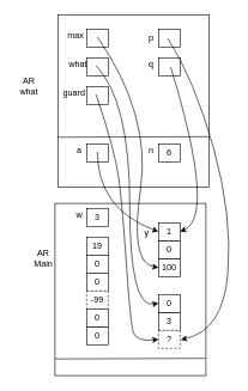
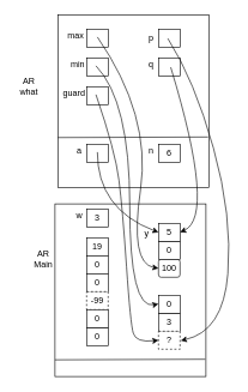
- <mxCell id="31" value="what" style="text;html=1;strokeColor=none;fillColor=none;align=center;verticalAlign=middle;whiteSpace=wrap;rounded=0;" parent="1" vertex="1"><mxGeometry x="88" y="80" width="40" height="20" as="geometry" /></mxCell>
+ <mxCell id="31" value="min" style="text;html=1;strokeColor=none;fillColor=none;align=center;verticalAlign=middle;whiteSpace=wrap;rounded=0;" parent="1" vertex="1"><mxGeometry x="88" y="80" width="40" height="20" as="geometry" /></mxCell>
- <mxCell id="9" value="1" style="rounded=0;whiteSpace=wrap;html=1;" parent="2" vertex="1"><mxGeometry x="144" y="27" width="30" height="25" as="geometry" /></mxCell>
+ <mxCell id="9" value="5" style="rounded=0;whiteSpace=wrap;html=1;" parent="2" vertex="1"><mxGeometry x="144" y="27" width="30" height="25" as="geometry" /></mxCell>
- <mxCell id="7" value="100" style="rounded=0;whiteSpace=wrap;html=1;" parent="2" vertex="1"><mxGeometry x="144" y="77" width="30" height="25" as="geometry" /></mxCell>
+ <mxCell id="7" value="100" style="whiteSpace=wrap;html=1;rounded=1;" parent="2" vertex="1"><mxGeometry x="144" y="77" width="30" height="25" as="geometry" /></mxCell>
